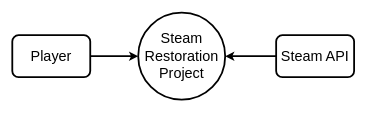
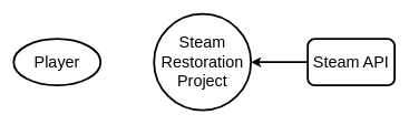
- <mxCell id="3" value="&lt;font style=&quot;font-size: 24px&quot;&gt;Player&lt;/font&gt;" style="rounded=1;whiteSpace=wrap;html=1;strokeWidth=3;" vertex="1" parent="1"><mxGeometry x="20" y="58" width="130" height="70" as="geometry" /></mxCell>
+ <mxCell id="3" value="&lt;font style=&quot;font-size: 24px&quot;&gt;Player&lt;/font&gt;" style="ellipse;whiteSpace=wrap;html=1;strokeWidth=3;" vertex="1" parent="1"><mxGeometry x="20" y="58" width="130" height="70" as="geometry" /></mxCell>
- <mxCell id="2" style="edgeStyle=orthogonalEdgeStyle;rounded=0;orthogonalLoop=1;jettySize=auto;html=1;entryX=0;entryY=0.5;entryDx=0;entryDy=0;fontSize=24;strokeWidth=3;" edge="1" parent="1" source="3" target="4"><mxGeometry relative="1" as="geometry" /></mxCell>
